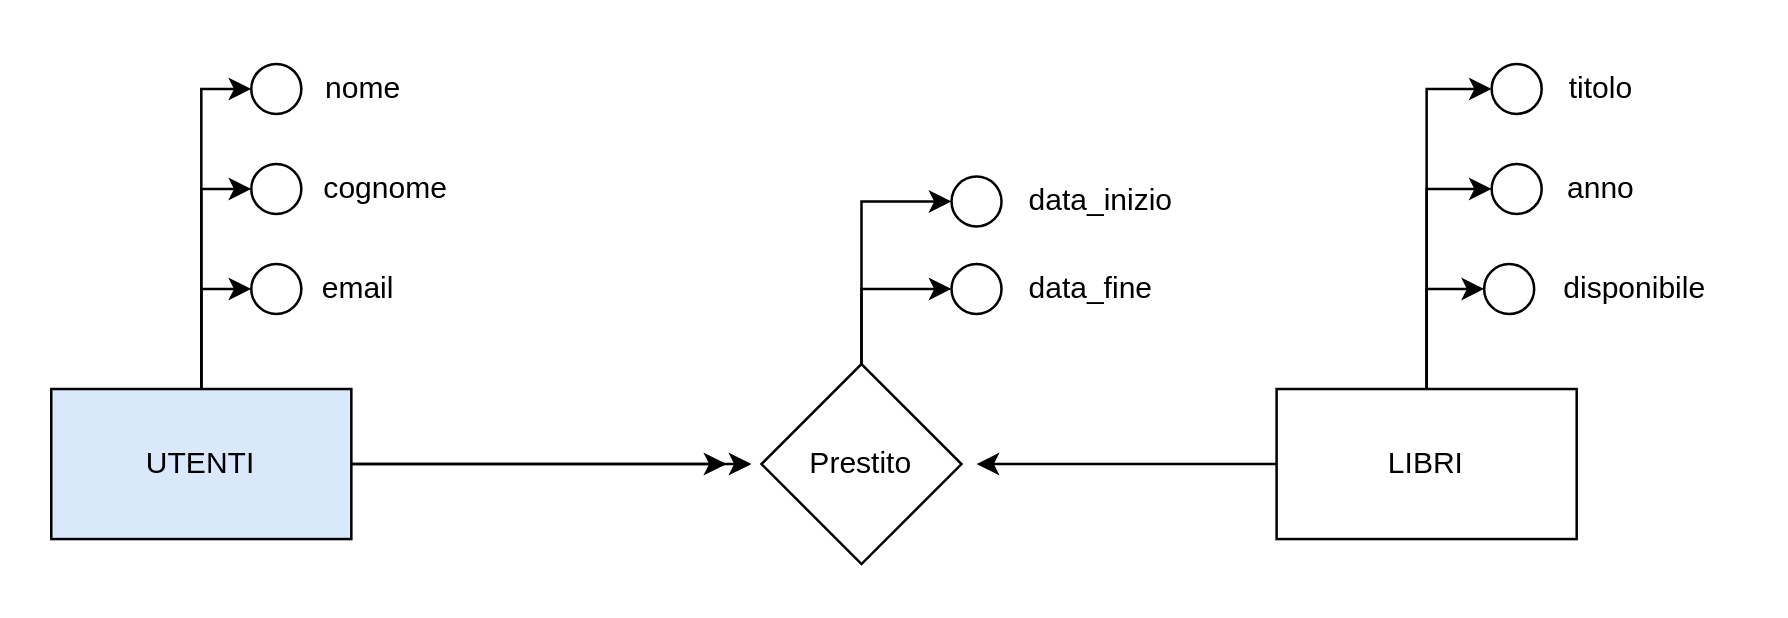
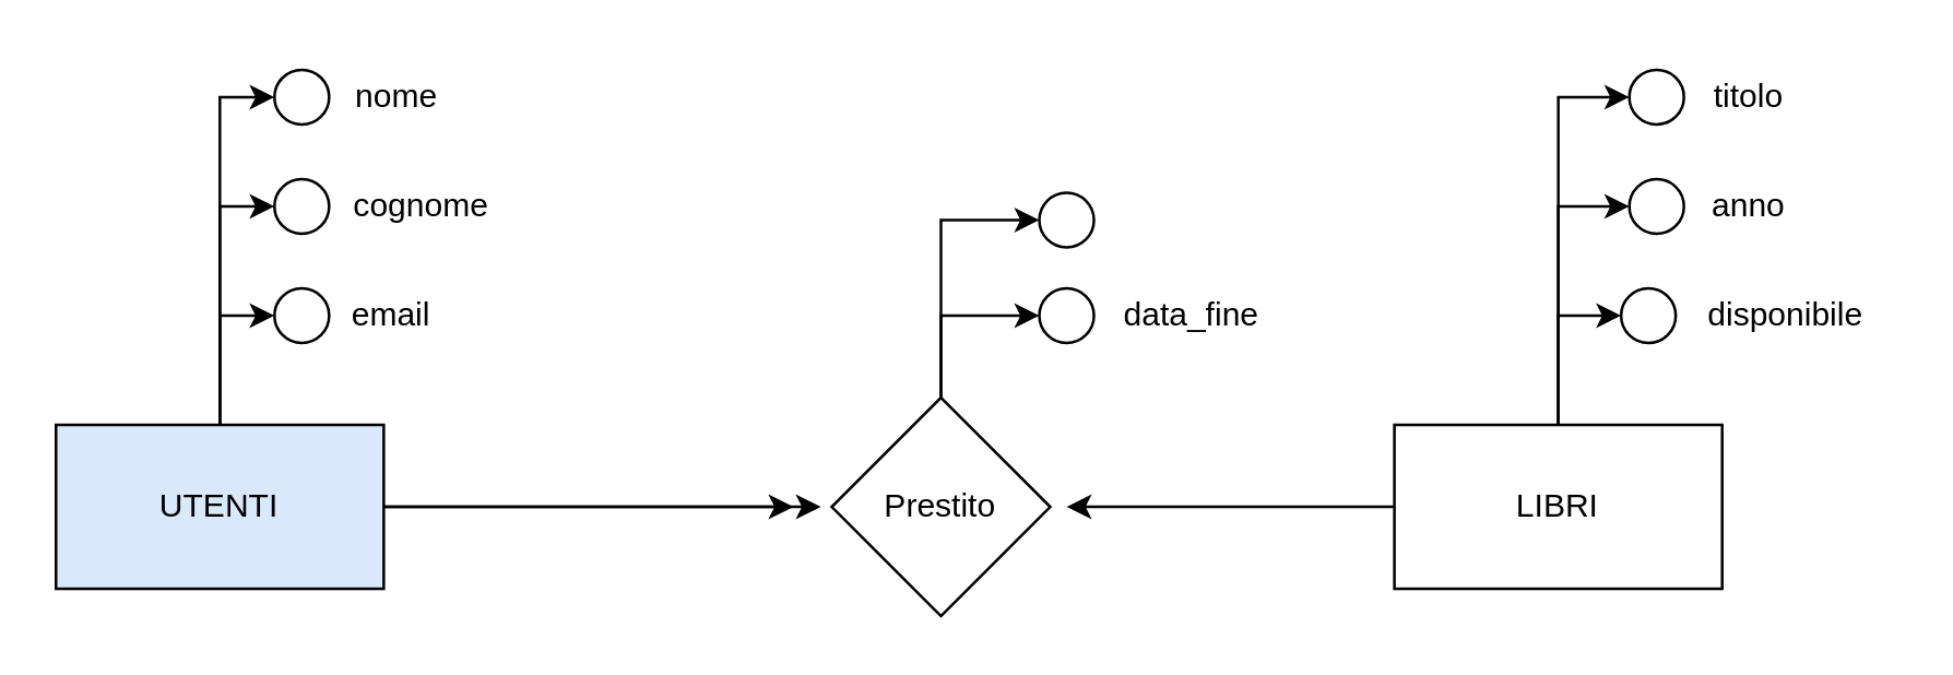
- <mxCell id="30" value="data_inizio" style="text;html=1;align=center;verticalAlign=middle;whiteSpace=wrap;rounded=0;" vertex="1" parent="1"><mxGeometry x="410" y="65" width="60" height="30" as="geometry" /></mxCell>
